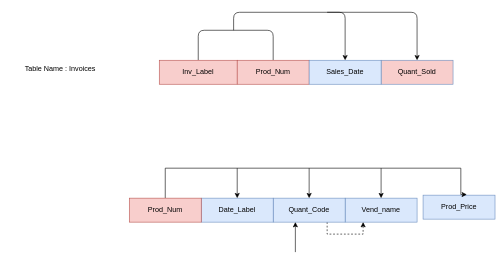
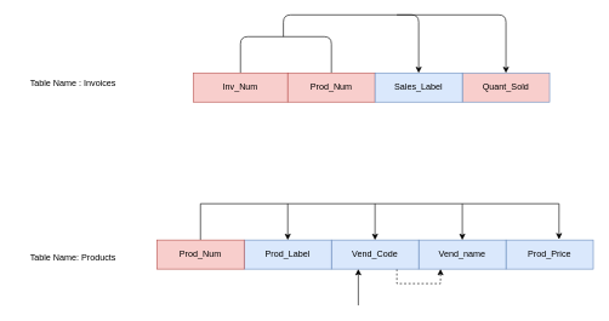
- <mxCell id="3" value="Inv_Label" style="rounded=0;whiteSpace=wrap;html=1;fillColor=#f8cecc;strokeColor=#b85450;" vertex="1" parent="1"><mxGeometry x="265" y="100" width="130" height="40" as="geometry" /></mxCell>
+ <mxCell id="3" value="Inv_Num" style="rounded=0;whiteSpace=wrap;html=1;fillColor=#f8cecc;strokeColor=#b85450;" vertex="1" parent="1"><mxGeometry x="265" y="100" width="130" height="40" as="geometry" /></mxCell>
- <mxCell id="6" value="Sales_Date" style="rounded=0;whiteSpace=wrap;html=1;fillColor=#dae8fc;strokeColor=#6c8ebf;" vertex="1" parent="1"><mxGeometry x="515" y="100" width="120" height="40" as="geometry" /></mxCell>
+ <mxCell id="6" value="Sales_Label" style="rounded=0;whiteSpace=wrap;html=1;fillColor=#dae8fc;strokeColor=#6c8ebf;" vertex="1" parent="1"><mxGeometry x="515" y="100" width="120" height="40" as="geometry" /></mxCell>
- <mxCell id="8" value="Prod_Price" style="rounded=0;whiteSpace=wrap;html=1;fillColor=#dae8fc;strokeColor=#6c8ebf;" vertex="1" parent="1"><mxGeometry x="705" y="325" width="120" height="40" as="geometry" /></mxCell>
+ <mxCell id="8" value="Prod_Price" style="rounded=0;whiteSpace=wrap;html=1;fillColor=#dae8fc;strokeColor=#6c8ebf;" vertex="1" parent="1"><mxGeometry x="695" y="330" width="120" height="40" as="geometry" /></mxCell>
- <mxCell id="12" value="Date_Label" style="rounded=0;whiteSpace=wrap;html=1;fillColor=#dae8fc;strokeColor=#6c8ebf;" vertex="1" parent="1"><mxGeometry x="335" y="330" width="120" height="40" as="geometry" /></mxCell>
+ <mxCell id="12" value="Prod_Label" style="rounded=0;whiteSpace=wrap;html=1;fillColor=#dae8fc;strokeColor=#6c8ebf;" vertex="1" parent="1"><mxGeometry x="335" y="330" width="120" height="40" as="geometry" /></mxCell>
- <mxCell id="11" value="Quant_Code" style="rounded=0;whiteSpace=wrap;html=1;fillColor=#dae8fc;strokeColor=#6c8ebf;" vertex="1" parent="1"><mxGeometry x="455" y="330" width="120" height="40" as="geometry" /></mxCell>
+ <mxCell id="11" value="Vend_Code" style="rounded=0;whiteSpace=wrap;html=1;fillColor=#dae8fc;strokeColor=#6c8ebf;" vertex="1" parent="1"><mxGeometry x="455" y="330" width="120" height="40" as="geometry" /></mxCell>
+ <mxCell id="15" value="Table Name: Products" style="text;html=1;strokeColor=none;fillColor=none;align=center;verticalAlign=middle;whiteSpace=wrap;rounded=0;" vertex="1" parent="1"><mxGeometry x="35" y="340" width="130" height="30" as="geometry" /></mxCell>
